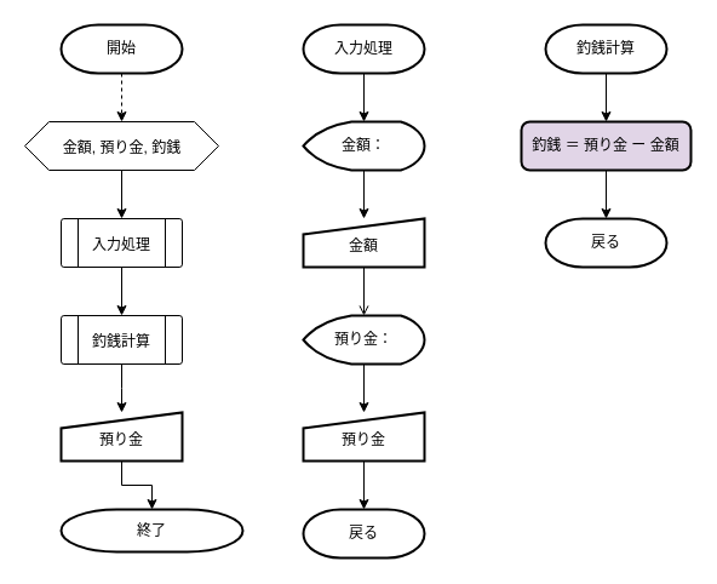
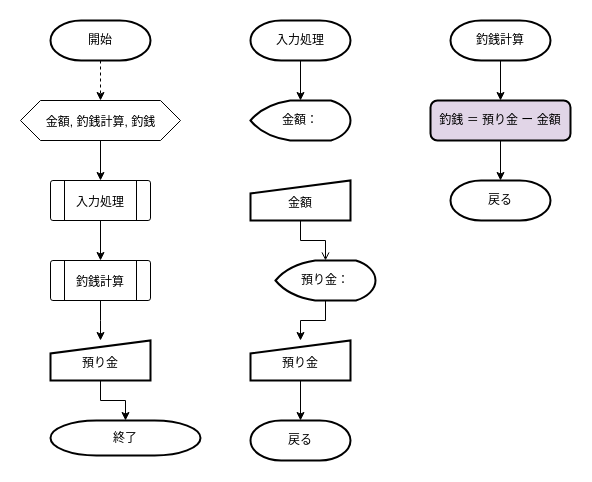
- <mxCell id="26" value="金額, 預り金, 釣銭" style="verticalLabelPosition=bottom;verticalAlign=top;html=1;shape=hexagon;perimeter=hexagonPerimeter2;arcSize=6;size=0.125;spacingTop=-32;" parent="1" vertex="1"><mxGeometry x="20" y="100" width="160" height="40" as="geometry" /></mxCell>
+ <mxCell id="26" value="金額, 釣銭計算, 釣銭" style="verticalLabelPosition=bottom;verticalAlign=top;html=1;shape=hexagon;perimeter=hexagonPerimeter2;arcSize=6;size=0.125;spacingTop=-32;" parent="1" vertex="1"><mxGeometry x="20" y="100" width="160" height="40" as="geometry" /></mxCell>
- <mxCell id="11" value="" style="edgeStyle=orthogonalEdgeStyle;rounded=0;orthogonalLoop=1;jettySize=auto;html=1;" parent="1" source="12" target="14" edge="1"><mxGeometry relative="1" as="geometry" /></mxCell>
- <mxCell id="16" value="預り金：" style="strokeWidth=2;html=1;shape=mxgraph.flowchart.display;whiteSpace=wrap;" parent="1" vertex="1"><mxGeometry x="250" y="260" width="100" height="40" as="geometry" /></mxCell>
+ <mxCell id="16" value="預り金：" style="strokeWidth=2;html=1;shape=mxgraph.flowchart.display;whiteSpace=wrap;" parent="1" vertex="1"><mxGeometry x="275" y="260" width="100" height="40" as="geometry" /></mxCell>
